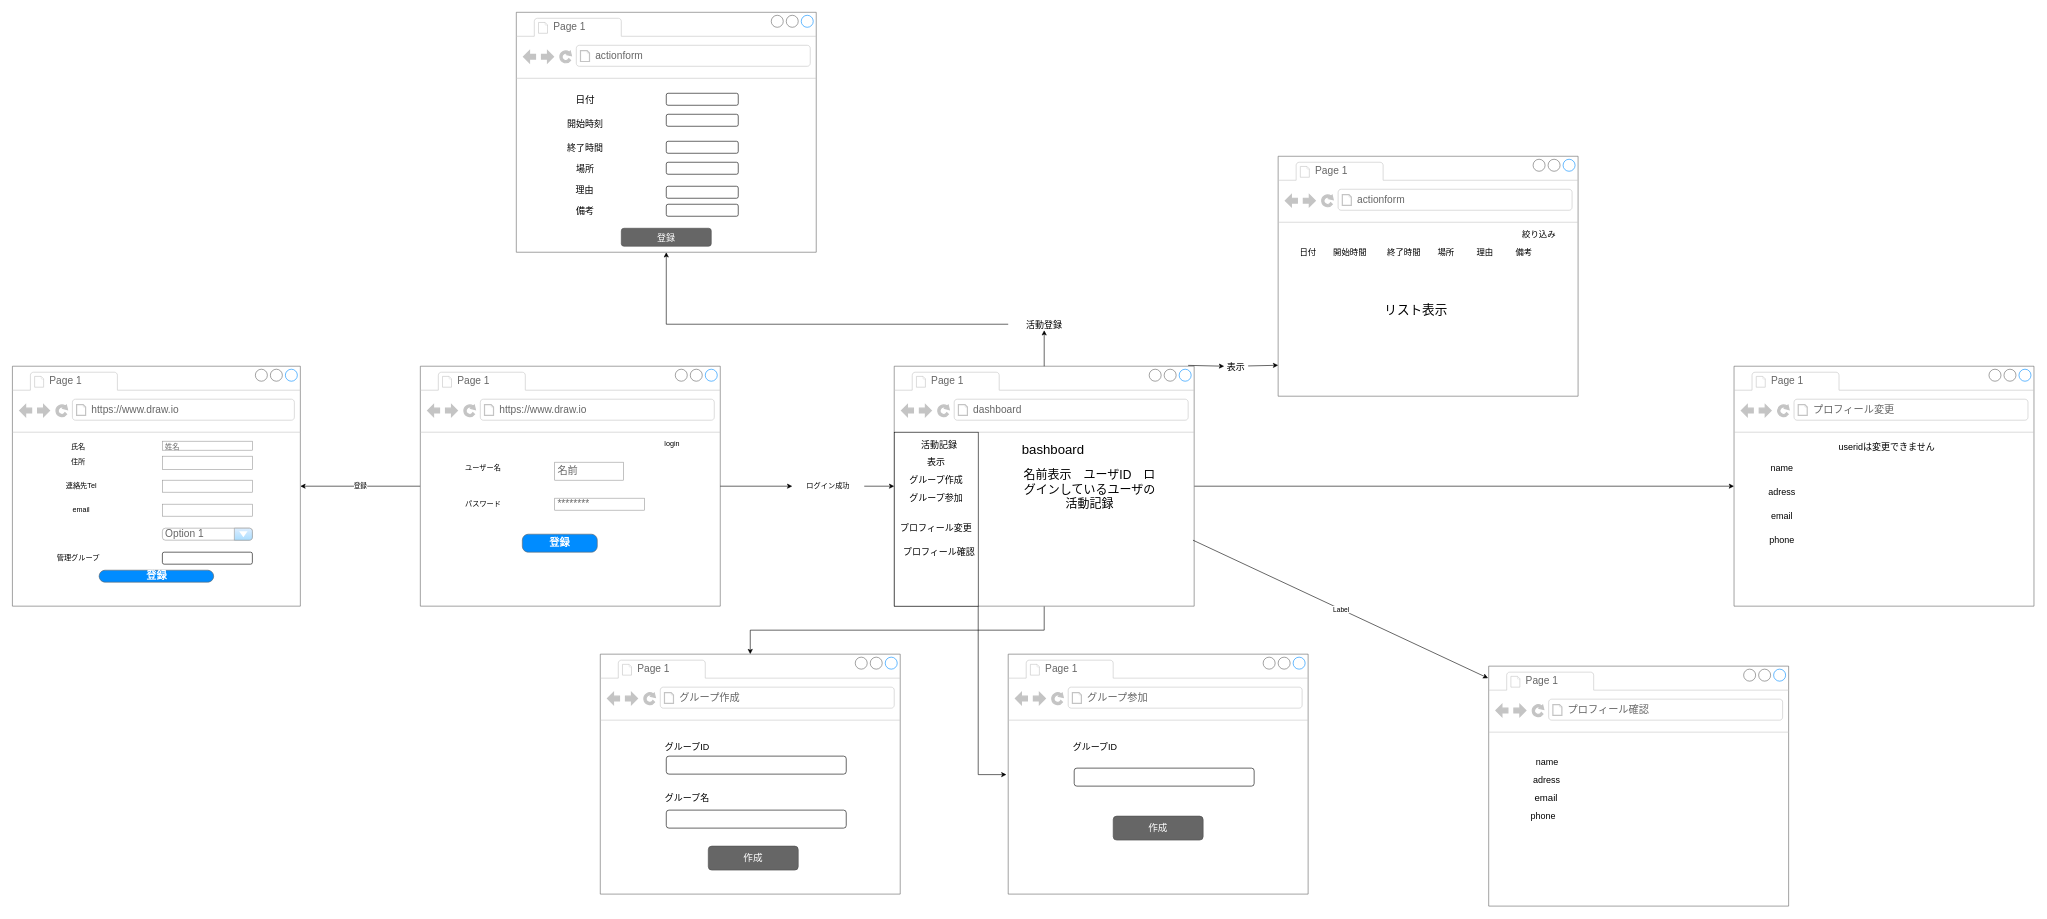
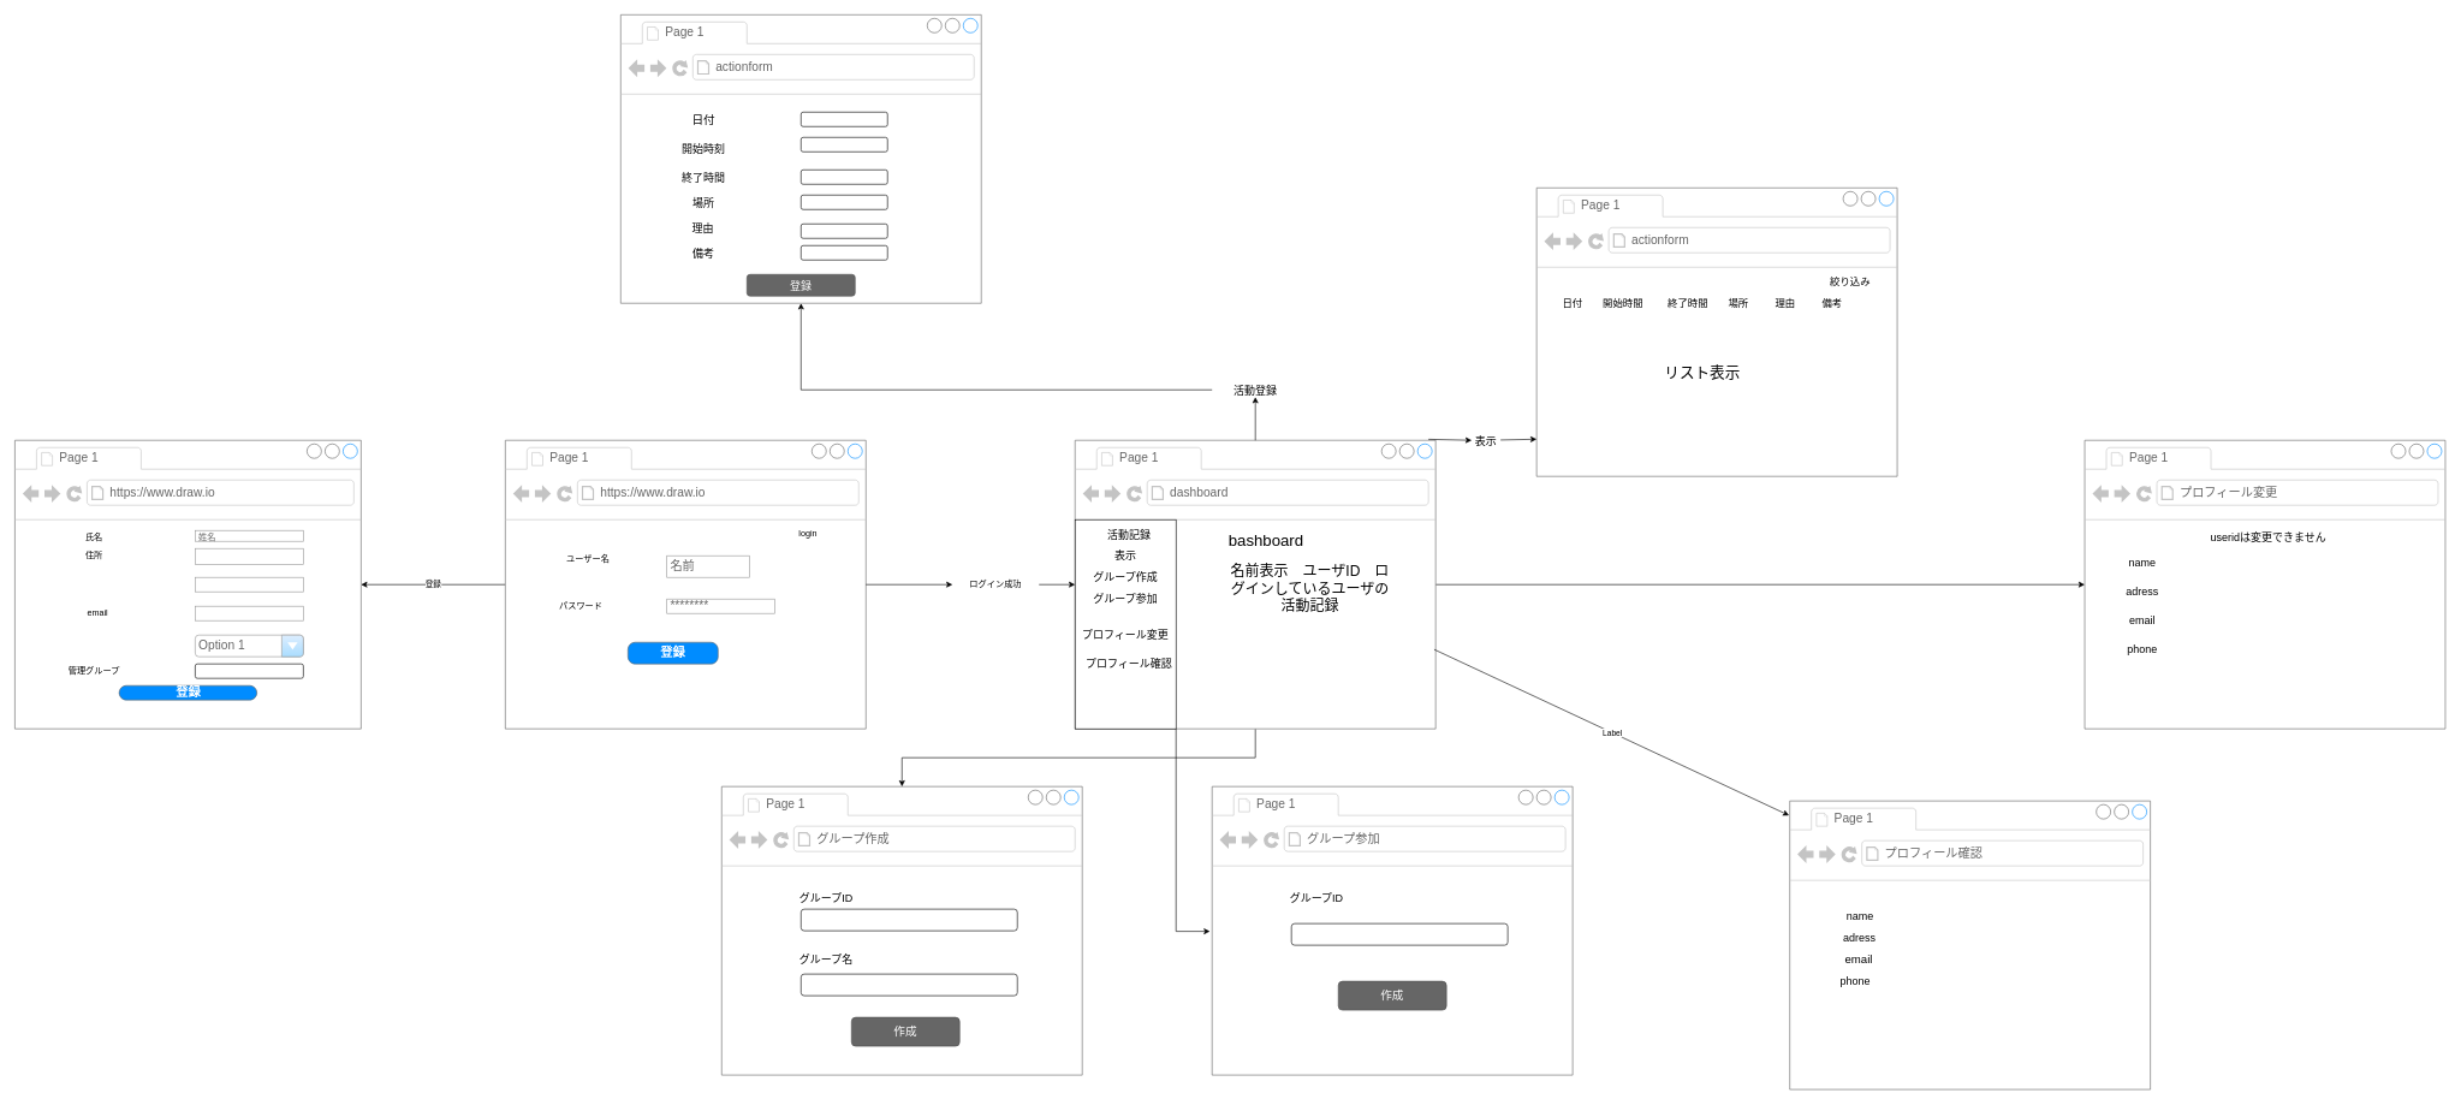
- <mxCell id="11" value="ユーザー名" style="text;html=1;strokeColor=none;fillColor=none;align=center;verticalAlign=middle;whiteSpace=wrap;rounded=0;" parent="4" vertex="1"><mxGeometry x="50" y="160" width="110" height="20" as="geometry" /></mxCell>
+ <mxCell id="11" value="ユーザー名" style="text;html=1;strokeColor=none;fillColor=none;align=center;verticalAlign=middle;whiteSpace=wrap;rounded=0;" parent="4" vertex="1"><mxGeometry x="60" y="155" width="110" height="20" as="geometry" /></mxCell>
- <mxCell id="22" value="連絡先Tel" style="text;html=1;strokeColor=none;fillColor=none;align=center;verticalAlign=middle;whiteSpace=wrap;rounded=0;" parent="13" vertex="1"><mxGeometry x="80" y="190" width="70" height="20" as="geometry" /></mxCell>
- <mxCell id="24" value="Option 1" style="strokeWidth=1;shadow=0;dashed=0;align=center;html=1;shape=mxgraph.mockup.forms.comboBox;strokeColor=#999999;fillColor=#ddeeff;align=left;fillColor2=#aaddff;mainText=;fontColor=#666666;fontSize=17;spacingLeft=3;" parent="13" vertex="1"><mxGeometry x="250" y="270" width="150" height="20" as="geometry" /></mxCell>
+ <mxCell id="24" value="Option 1" style="strokeWidth=1;shadow=0;dashed=0;align=center;html=1;shape=mxgraph.mockup.forms.comboBox;strokeColor=#999999;fillColor=#ddeeff;align=left;fillColor2=#aaddff;mainText=;fontColor=#666666;fontSize=17;spacingLeft=3;" parent="13" vertex="1"><mxGeometry x="250" y="270" width="150" height="30" as="geometry" /></mxCell>
